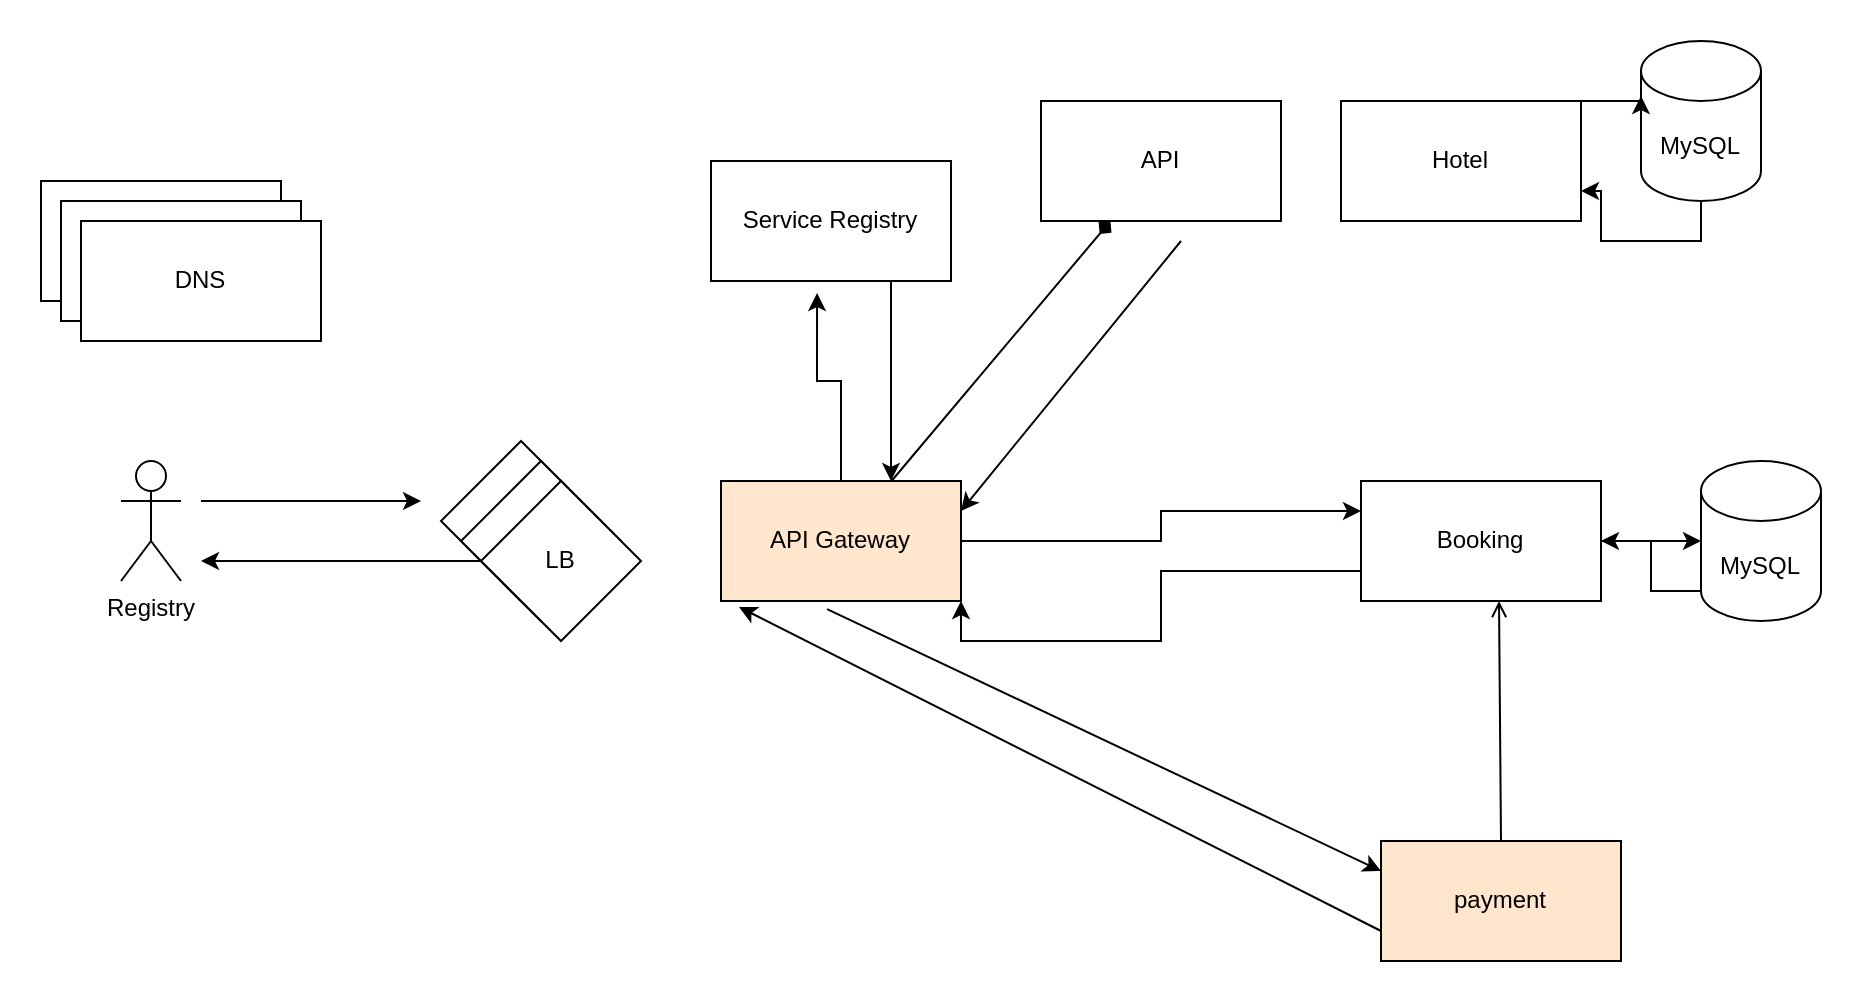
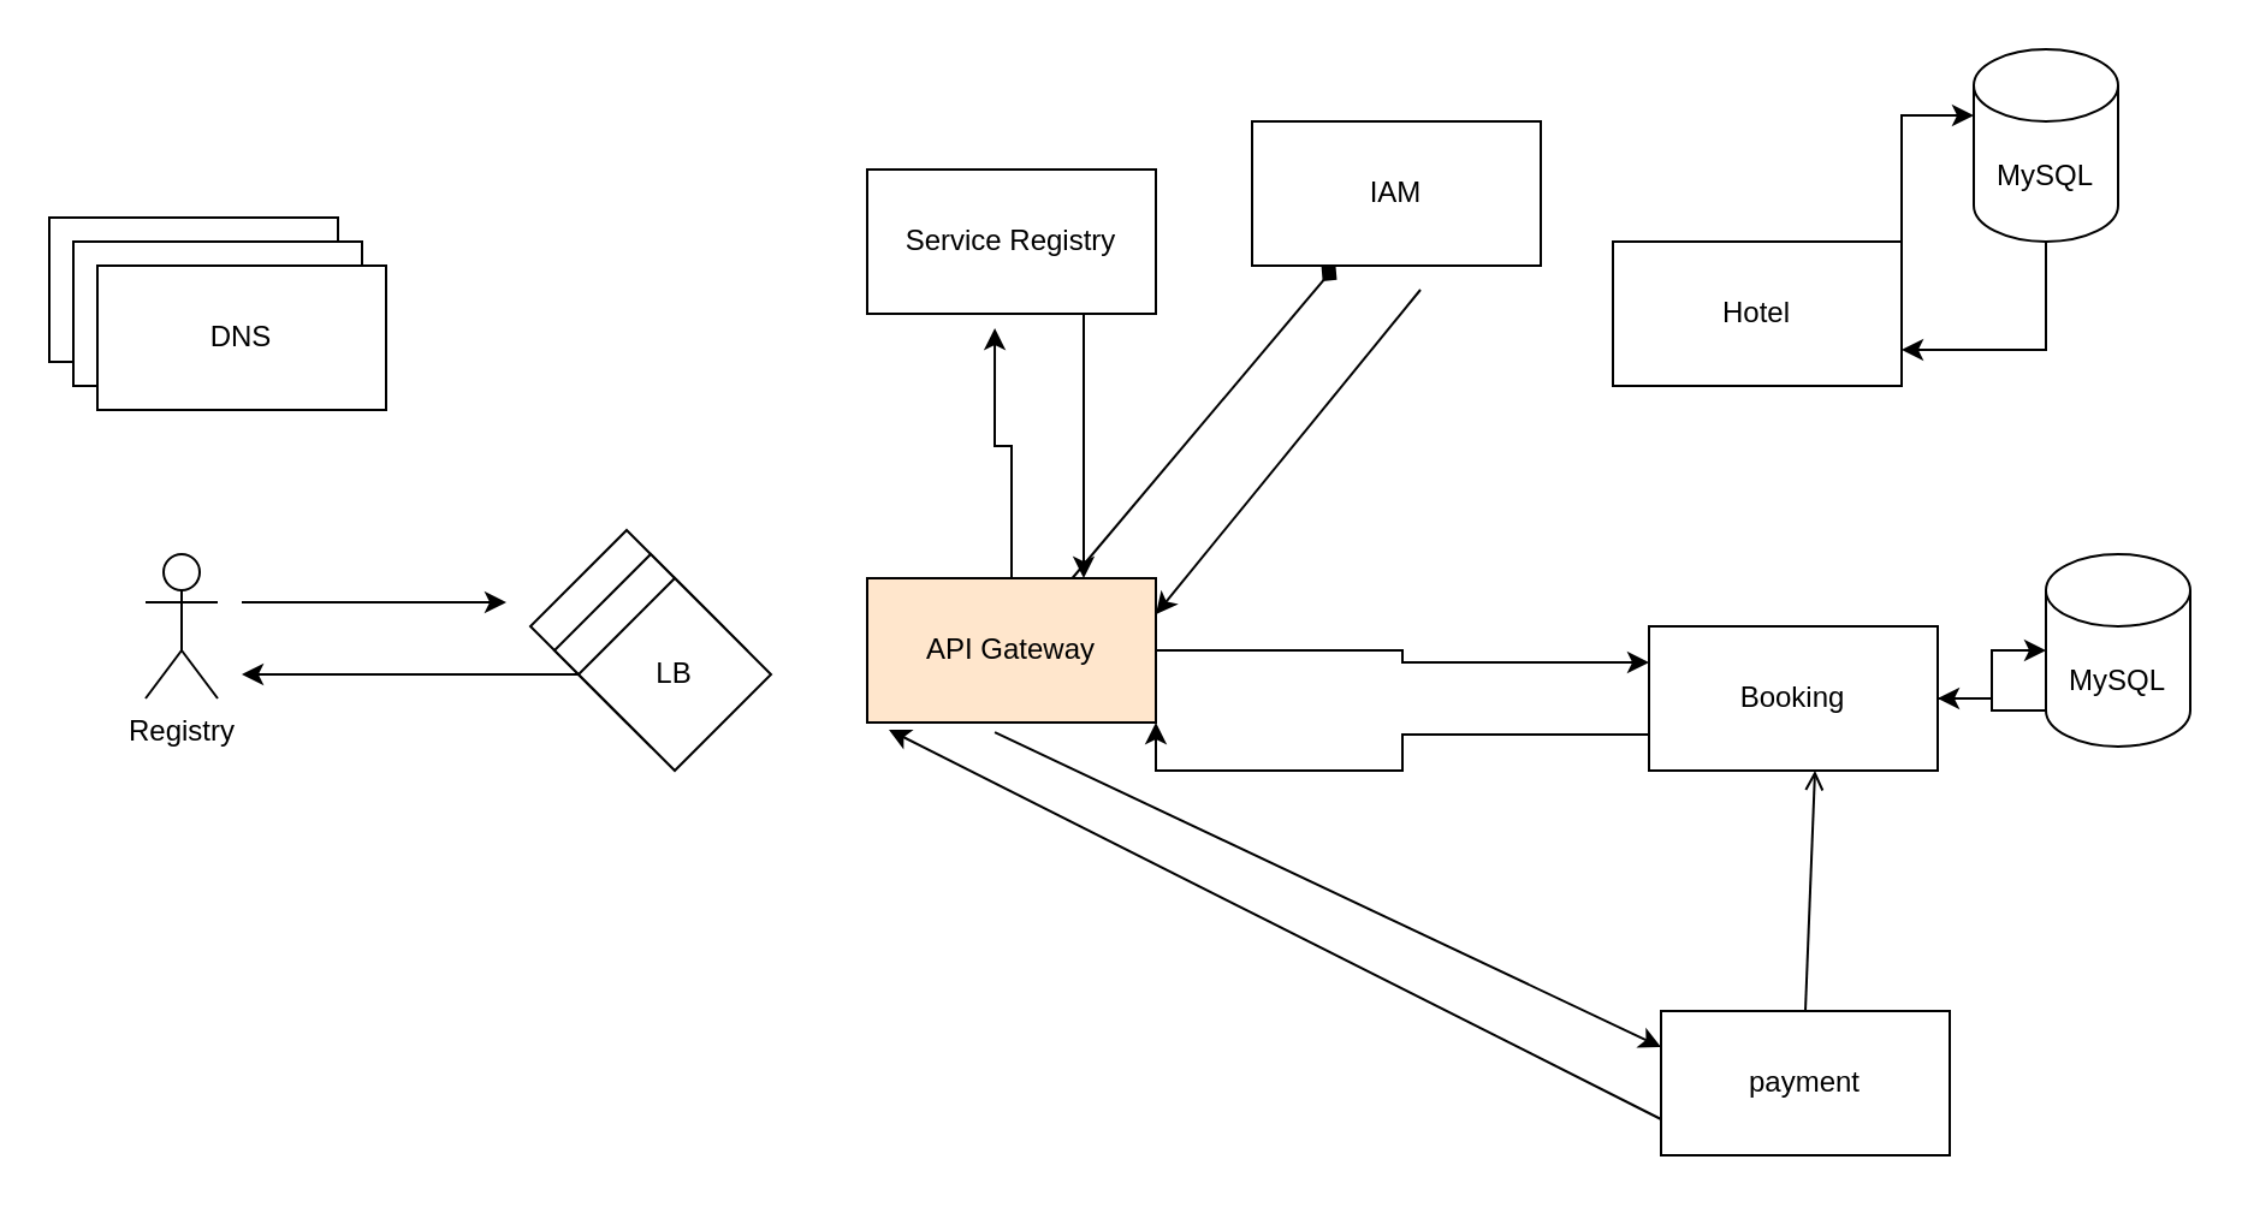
- <mxCell id="13" value="API" style="rounded=0;whiteSpace=wrap;html=1;" vertex="1" parent="1"><mxGeometry x="520" y="50" width="120" height="60" as="geometry" /></mxCell>
+ <mxCell id="13" value="IAM" style="rounded=0;whiteSpace=wrap;html=1;" vertex="1" parent="1"><mxGeometry x="520" y="50" width="120" height="60" as="geometry" /></mxCell>
- <mxCell id="14" value="Hotel" style="rounded=0;whiteSpace=wrap;html=1;" vertex="1" parent="1"><mxGeometry x="670" y="50" width="120" height="60" as="geometry" /></mxCell>
+ <mxCell id="14" value="Hotel" style="rounded=0;whiteSpace=wrap;html=1;" vertex="1" parent="1"><mxGeometry x="670" y="100" width="120" height="60" as="geometry" /></mxCell>
- <mxCell id="12" value="Service Registry" style="rounded=0;whiteSpace=wrap;html=1;" vertex="1" parent="1"><mxGeometry x="355" y="80" width="120" height="60" as="geometry" /></mxCell>
+ <mxCell id="12" value="Service Registry" style="rounded=0;whiteSpace=wrap;html=1;" vertex="1" parent="1"><mxGeometry x="360" y="70" width="120" height="60" as="geometry" /></mxCell>
- <mxCell id="16" value="Booking" style="rounded=0;whiteSpace=wrap;html=1;" vertex="1" parent="1"><mxGeometry x="680" y="240" width="120" height="60" as="geometry" /></mxCell>
+ <mxCell id="16" value="Booking" style="rounded=0;whiteSpace=wrap;html=1;" vertex="1" parent="1"><mxGeometry x="685" y="260" width="120" height="60" as="geometry" /></mxCell>
- <mxCell id="28" value="payment" style="rounded=0;whiteSpace=wrap;html=1;fillColor=#ffe6cc;" vertex="1" parent="1"><mxGeometry x="690" y="420" width="120" height="60" as="geometry" /></mxCell>
+ <mxCell id="28" value="payment" style="rounded=0;whiteSpace=wrap;html=1;" vertex="1" parent="1"><mxGeometry x="690" y="420" width="120" height="60" as="geometry" /></mxCell>
